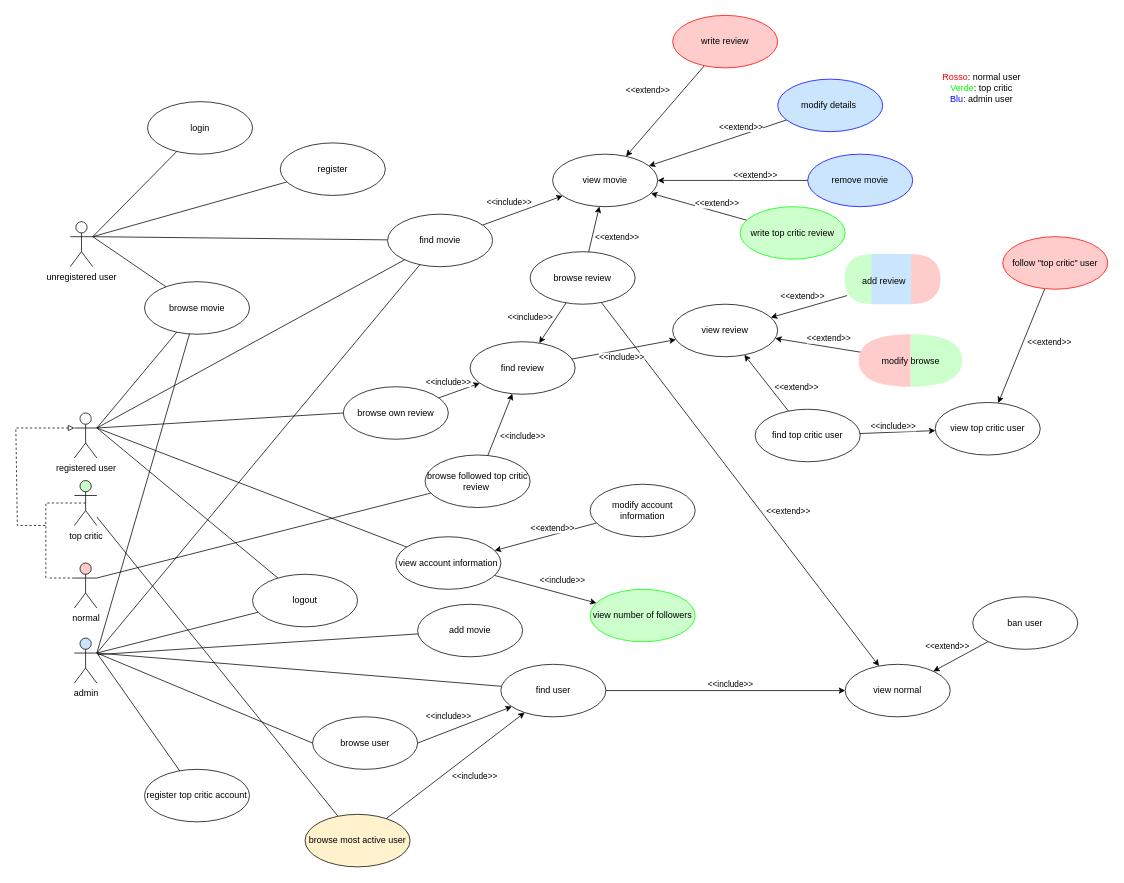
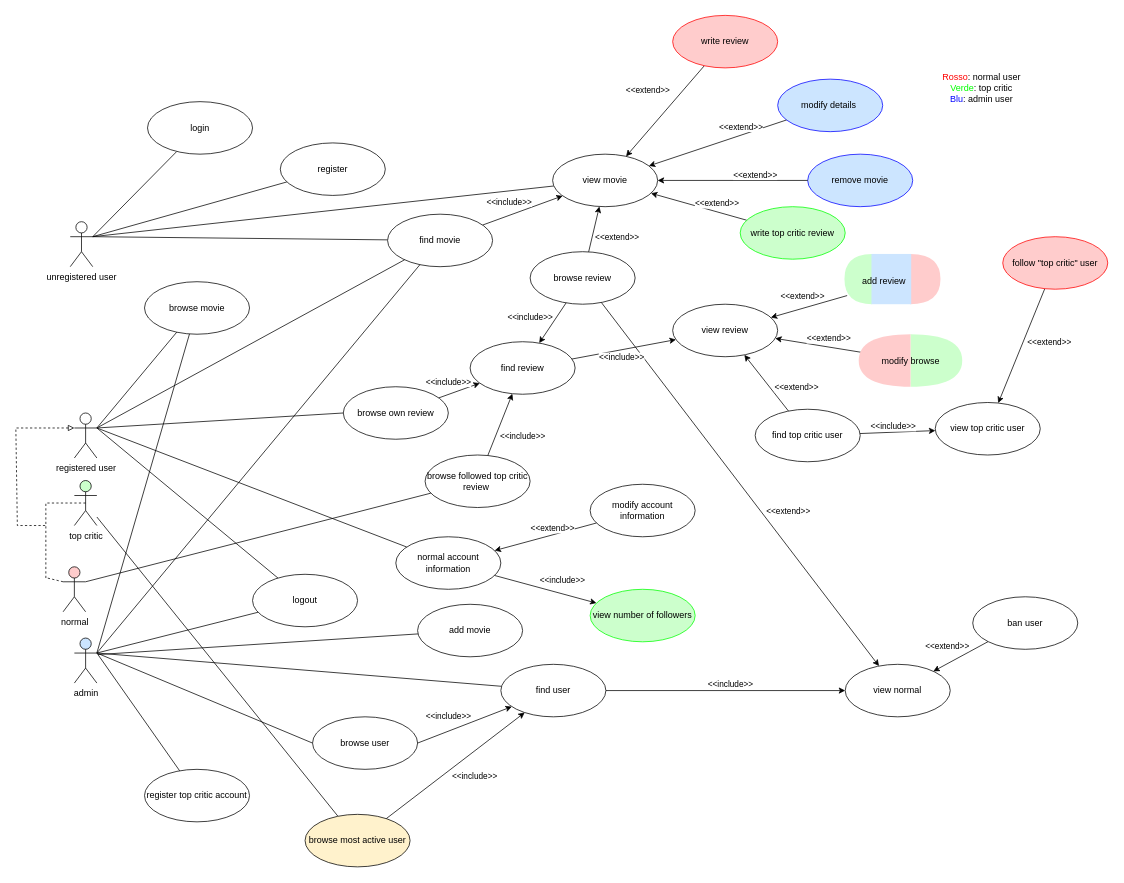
- <mxCell id="6" style="edgeStyle=none;rounded=0;orthogonalLoop=1;jettySize=auto;html=1;exitX=1;exitY=0.333;exitDx=0;exitDy=0;exitPerimeter=0;endArrow=none;endFill=0;" parent="1" source="8" target="11" edge="1"><mxGeometry relative="1" as="geometry" /></mxCell>
+ <mxCell id="6" style="edgeStyle=none;rounded=0;orthogonalLoop=1;jettySize=auto;html=1;exitX=1;exitY=0.333;exitDx=0;exitDy=0;exitPerimeter=0;endArrow=none;endFill=0;" parent="1" source="8" target="17" edge="1"><mxGeometry relative="1" as="geometry" /></mxCell>
- <mxCell id="42" value="view account information" style="ellipse;whiteSpace=wrap;html=1;" parent="1" vertex="1"><mxGeometry x="527" y="715" width="140" height="70" as="geometry" /></mxCell>
+ <mxCell id="42" value="normal account information" style="ellipse;whiteSpace=wrap;html=1;" parent="1" vertex="1"><mxGeometry x="527" y="715" width="140" height="70" as="geometry" /></mxCell>
- <mxCell id="29" value="normal" style="shape=umlActor;verticalLabelPosition=bottom;labelBackgroundColor=#ffffff;verticalAlign=top;html=1;outlineConnect=0;fillColor=#FFCCCC;" parent="1" vertex="1"><mxGeometry x="98.5" y="750" width="30" height="60" as="geometry" /></mxCell>
+ <mxCell id="29" value="normal" style="shape=umlActor;verticalLabelPosition=bottom;labelBackgroundColor=#ffffff;verticalAlign=top;html=1;outlineConnect=0;fillColor=#FFCCCC;" parent="1" vertex="1"><mxGeometry x="83.5" y="755" width="30" height="60" as="geometry" /></mxCell>
